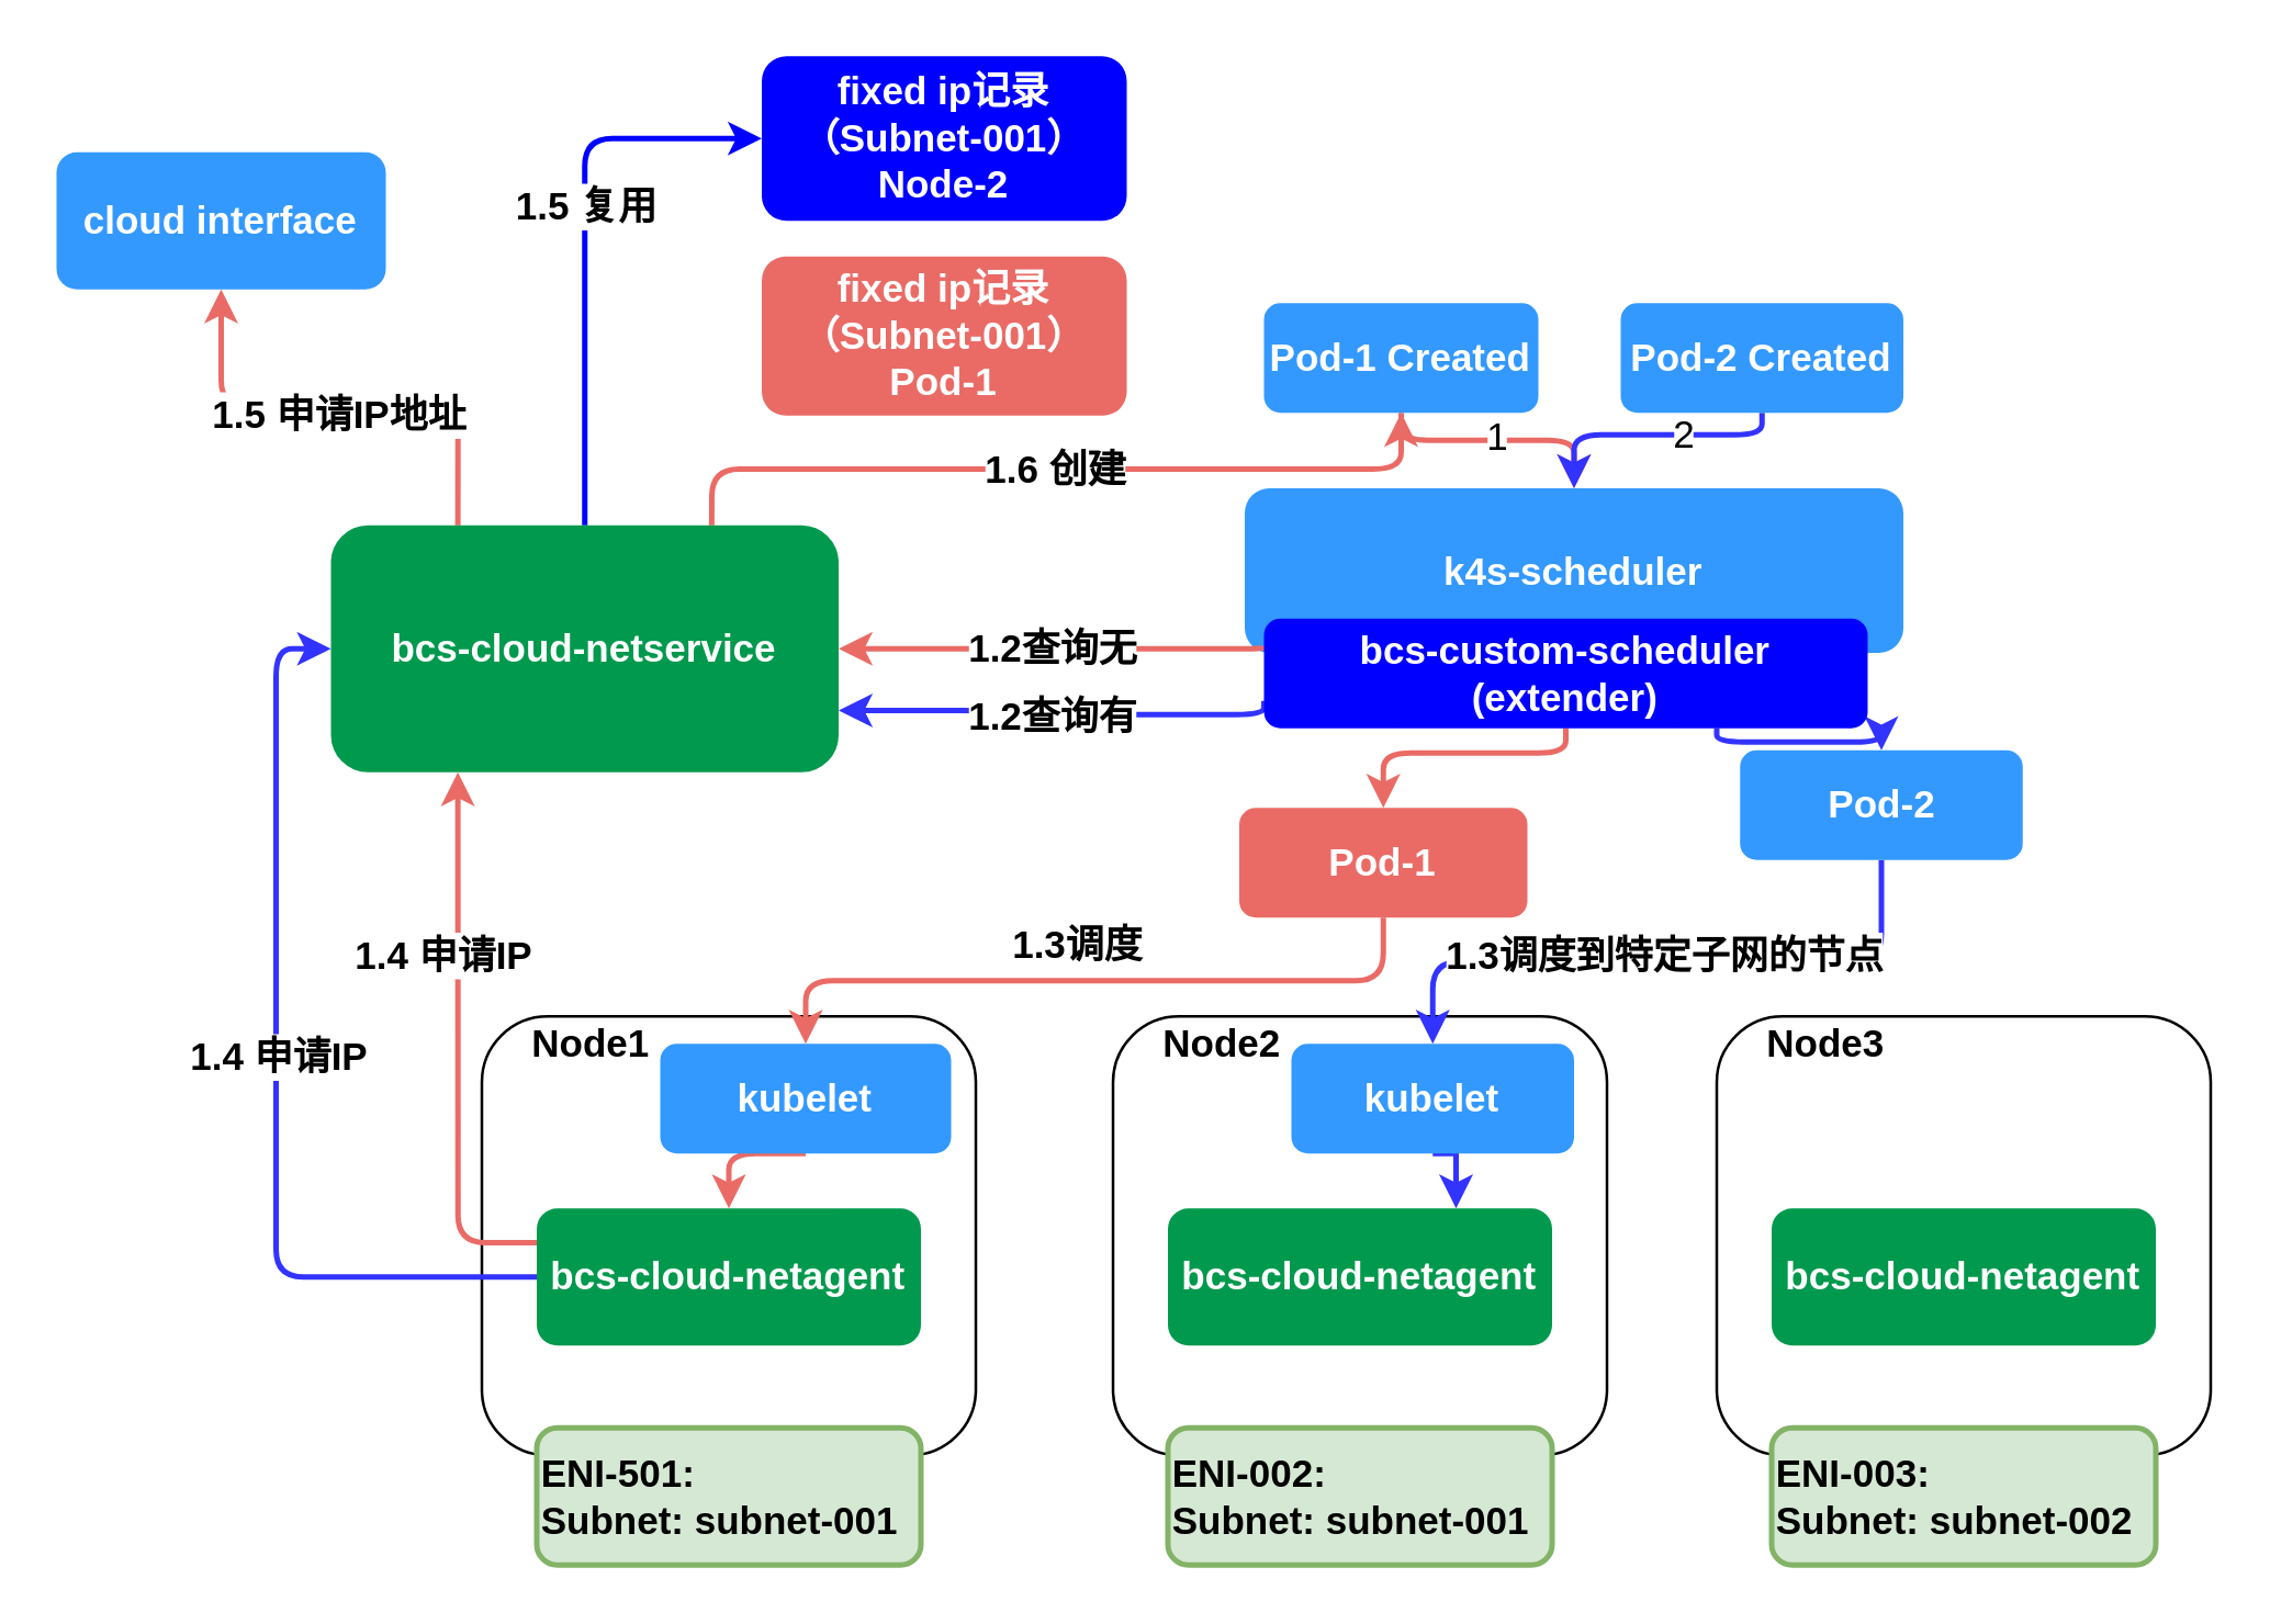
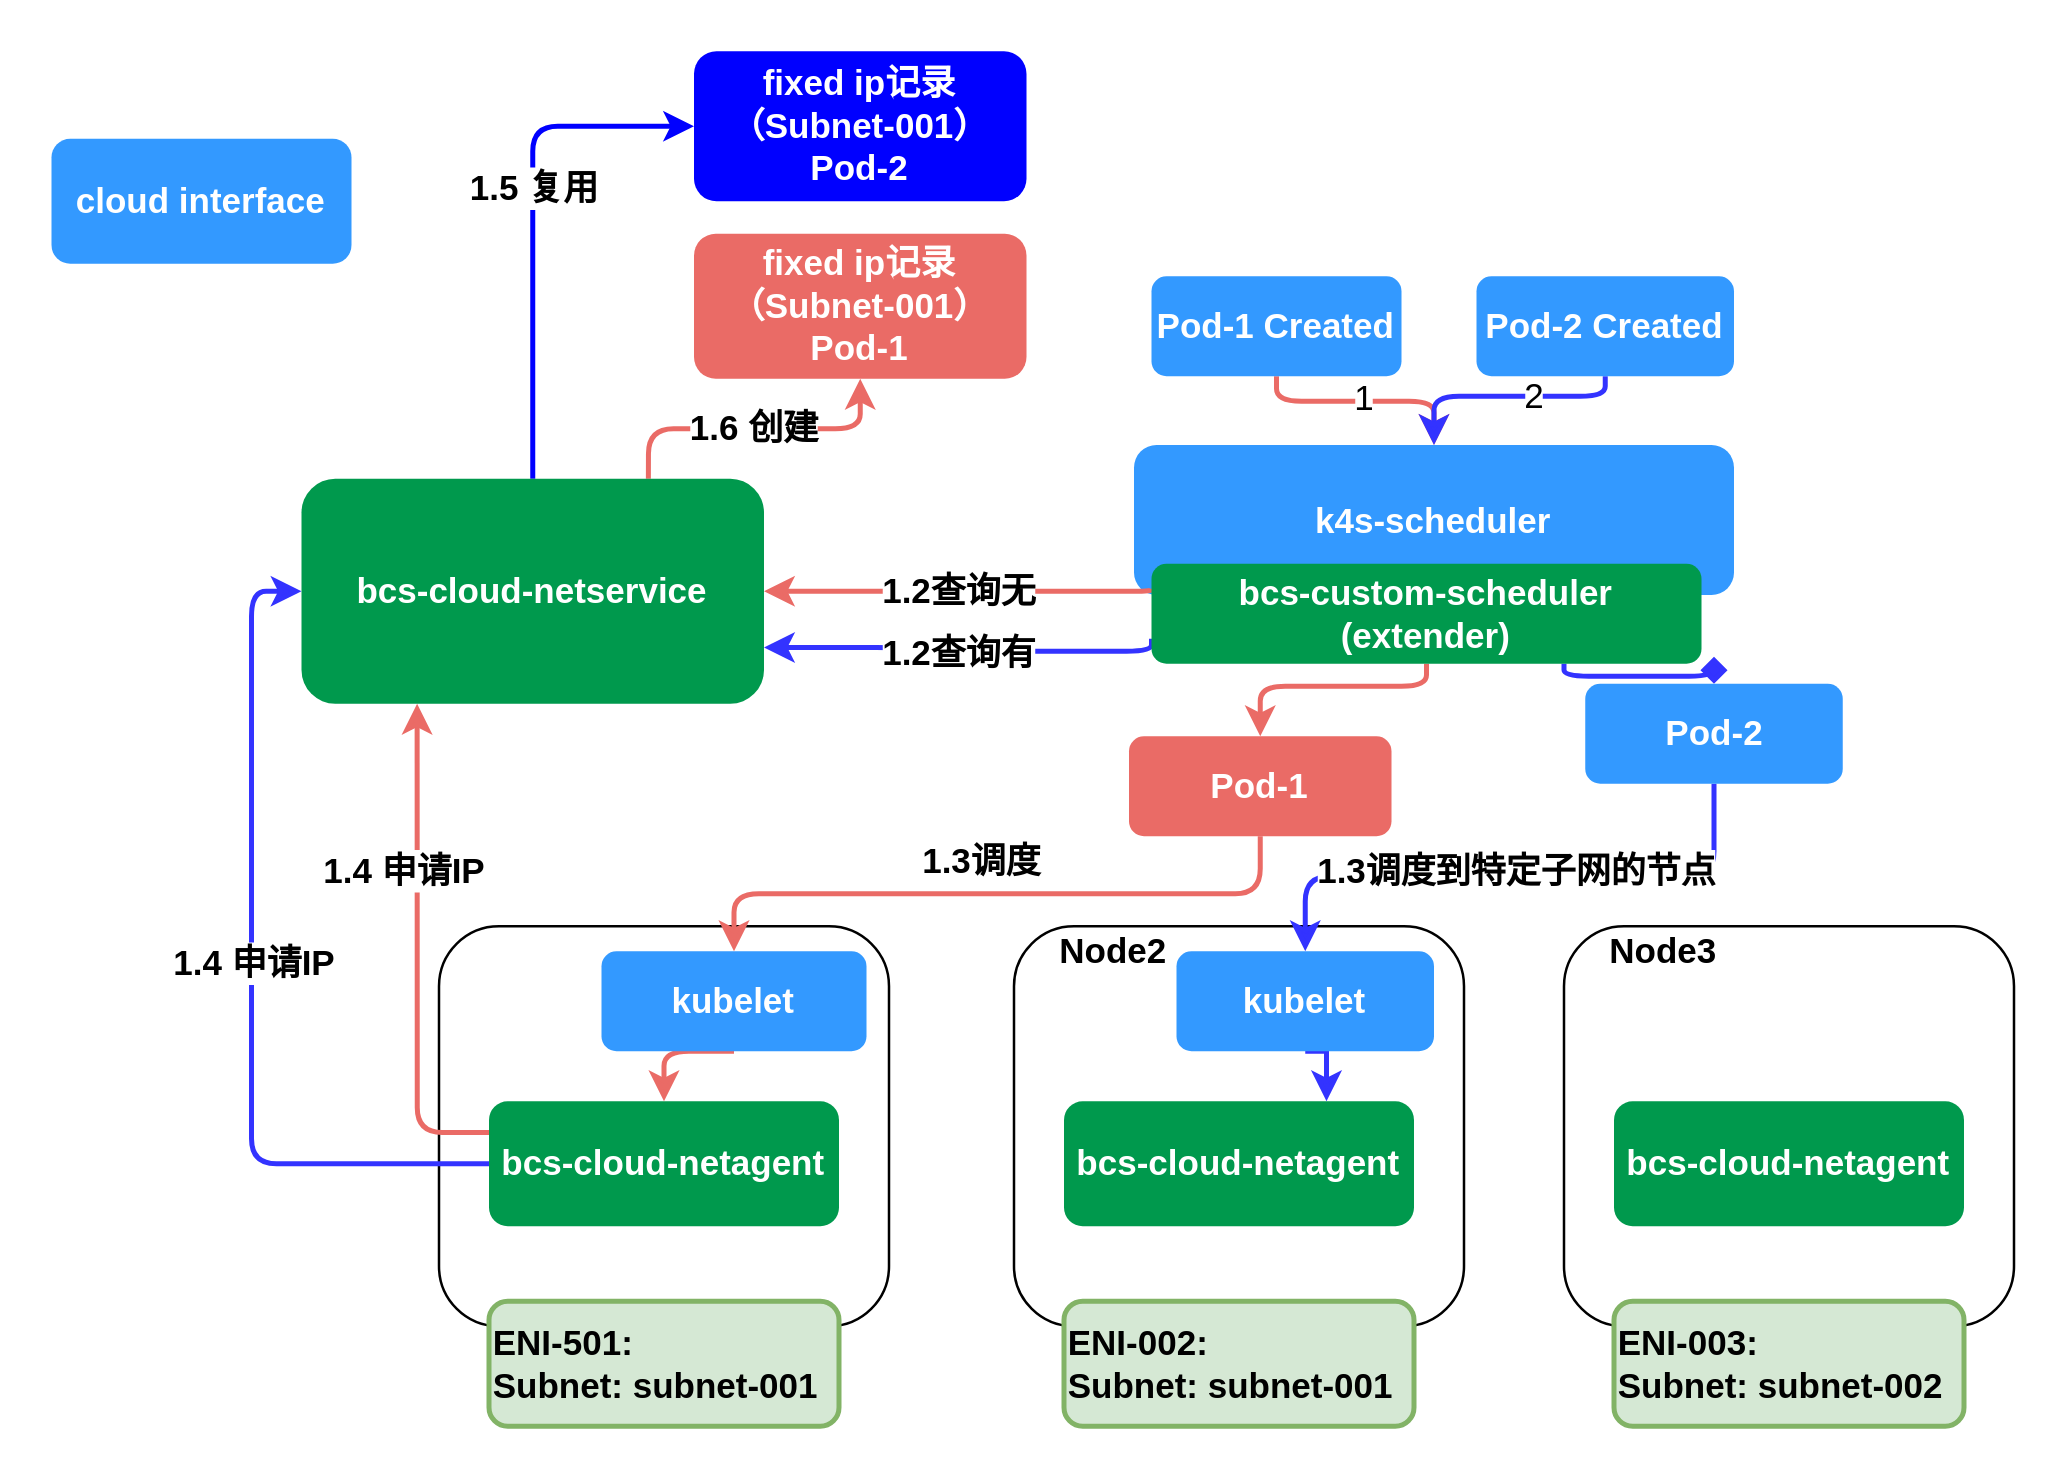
- <mxCell id="49" value="fixed ip记录&lt;br&gt;（Subnet-001）&lt;br&gt;Node-2" style="rounded=1;whiteSpace=wrap;html=1;strokeWidth=2;fontSize=14;align=center;fillColor=#0000FF;strokeColor=none;fontStyle=1;fontColor=#FFFFFF;" vertex="1" parent="1"><mxGeometry x="277" y="20" width="133" height="60" as="geometry" /></mxCell>
+ <mxCell id="49" value="fixed ip记录&lt;br&gt;（Subnet-001）&lt;br&gt;Pod-2" style="rounded=1;whiteSpace=wrap;html=1;strokeWidth=2;fontSize=14;align=center;fillColor=#0000FF;strokeColor=none;fontStyle=1;fontColor=#FFFFFF;" vertex="1" parent="1"><mxGeometry x="277" y="20" width="133" height="60" as="geometry" /></mxCell>
- <mxCell id="29" style="edgeStyle=orthogonalEdgeStyle;rounded=1;orthogonalLoop=1;jettySize=auto;html=1;exitX=0.25;exitY=0;exitDx=0;exitDy=0;entryX=0.5;entryY=1;entryDx=0;entryDy=0;strokeColor=#EA6B66;strokeWidth=2;fontSize=14;fontStyle=1;" parent="1" source="47" target="31" edge="1"><mxGeometry relative="1" as="geometry"><mxPoint x="32" y="92.5" as="sourcePoint" /></mxGeometry></mxCell>
- <mxCell id="30" value="1.5 申请IP地址" style="text;html=1;resizable=0;points=[];align=center;verticalAlign=middle;labelBackgroundColor=#ffffff;fontSize=14;fontStyle=1" parent="29" vertex="1" connectable="0"><mxGeometry x="0.014" relative="1" as="geometry"><mxPoint y="2" as="offset" /></mxGeometry></mxCell>
- <mxCell id="46" value="1.6 创建" style="edgeStyle=orthogonalEdgeStyle;rounded=1;orthogonalLoop=1;jettySize=auto;html=1;exitX=0.75;exitY=0;exitDx=0;exitDy=0;strokeColor=#EA6B66;strokeWidth=2;fontSize=14;fontColor=#000000;fontStyle=1;" edge="1" parent="1" source="47" target="10"><mxGeometry relative="1" as="geometry" /></mxCell>
+ <mxCell id="46" value="1.6 创建" style="edgeStyle=orthogonalEdgeStyle;rounded=1;orthogonalLoop=1;jettySize=auto;html=1;exitX=0.75;exitY=0;exitDx=0;exitDy=0;entryX=0.5;entryY=1;entryDx=0;entryDy=0;strokeColor=#EA6B66;strokeWidth=2;fontSize=14;fontColor=#000000;fontStyle=1" edge="1" parent="1" source="47" target="48"><mxGeometry relative="1" as="geometry" /></mxCell>
- <mxCell id="17" value="bcs-custom-scheduler &lt;br&gt;(extender)" style="rounded=1;whiteSpace=wrap;html=1;strokeWidth=2;fontSize=14;align=center;fillColor=#0000ff;strokeColor=none;fontStyle=1;fontColor=#FFFFFF;" parent="1" vertex="1"><mxGeometry x="460" y="225" width="220" height="40" as="geometry" /></mxCell>
+ <mxCell id="17" value="bcs-custom-scheduler &lt;br&gt;(extender)" style="rounded=1;whiteSpace=wrap;html=1;strokeWidth=2;fontSize=14;align=center;fillColor=#00994D;strokeColor=none;fontStyle=1;fontColor=#FFFFFF;" parent="1" vertex="1"><mxGeometry x="460" y="225" width="220" height="40" as="geometry" /></mxCell>
- <mxCell id="15" style="edgeStyle=orthogonalEdgeStyle;rounded=1;orthogonalLoop=1;jettySize=auto;html=1;exitX=0.75;exitY=1;exitDx=0;exitDy=0;entryX=0.5;entryY=0;entryDx=0;entryDy=0;strokeColor=#3333FF;strokeWidth=2;fontSize=14;" parent="1" source="17" target="39" edge="1"><mxGeometry relative="1" as="geometry"><Array as="points"><mxPoint x="625" y="270" /><mxPoint x="685" y="270" /></Array></mxGeometry></mxCell>
+ <mxCell id="15" style="edgeStyle=orthogonalEdgeStyle;rounded=1;orthogonalLoop=1;jettySize=auto;html=1;exitX=0.75;exitY=1;exitDx=0;exitDy=0;entryX=0.5;entryY=0;entryDx=0;entryDy=0;strokeColor=#3333FF;strokeWidth=2;fontSize=14;endArrow=diamond;" parent="1" source="17" target="39" edge="1"><mxGeometry relative="1" as="geometry"><Array as="points"><mxPoint x="625" y="270" /><mxPoint x="685" y="270" /></Array></mxGeometry></mxCell>
- <mxCell id="18" value="Node1" style="text;html=1;strokeColor=none;fillColor=none;align=center;verticalAlign=middle;whiteSpace=wrap;rounded=0;fontSize=14;fontStyle=1" parent="1" vertex="1"><mxGeometry x="195" y="370" width="40" height="20" as="geometry" /></mxCell>
